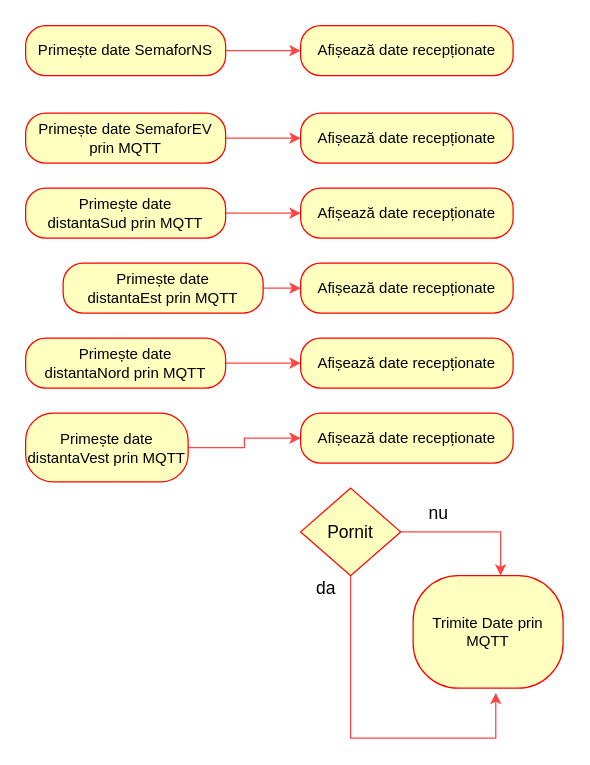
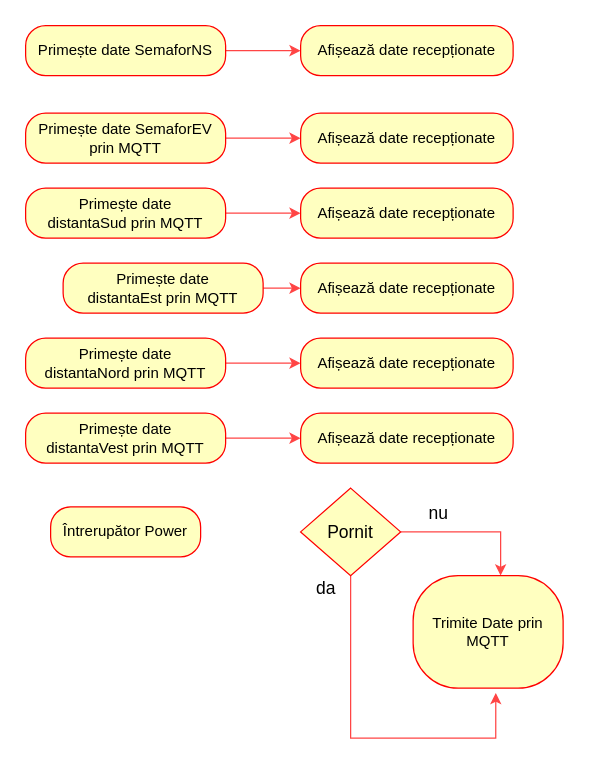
- <mxCell id="13" value="Primește date distantaVest&amp;nbsp;prin MQTT" style="rounded=1;whiteSpace=wrap;html=1;arcSize=40;fontColor=#000000;fillColor=#ffffc0;strokeColor=#ff0000;" vertex="1" parent="1"><mxGeometry x="20" y="330" width="130" height="55" as="geometry" /></mxCell>
+ <mxCell id="13" value="Primește date distantaVest&amp;nbsp;prin MQTT" style="rounded=1;whiteSpace=wrap;html=1;arcSize=40;fontColor=#000000;fillColor=#ffffc0;strokeColor=#ff0000;" vertex="1" parent="1"><mxGeometry x="20" y="330" width="160" height="40" as="geometry" /></mxCell>
+ <mxCell id="20" value="Întrerupător Power" style="rounded=1;whiteSpace=wrap;html=1;arcSize=40;fontColor=#000000;fillColor=#ffffc0;strokeColor=#ff0000;" vertex="1" parent="1"><mxGeometry x="40" y="405" width="120" height="40" as="geometry" /></mxCell>
